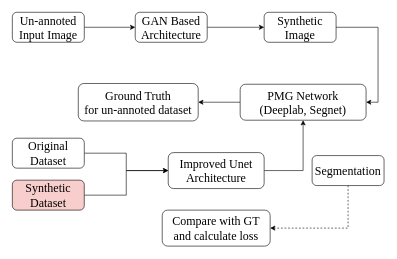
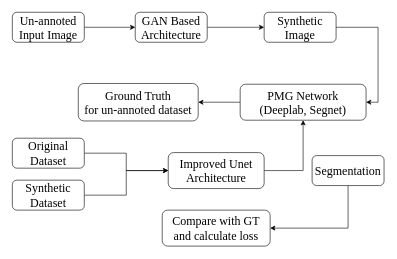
- <mxCell id="14" value="&lt;font style=&quot;font-size: 20px;&quot; face=&quot;Times New Roman&quot;&gt;Synthetic&lt;br&gt;Dataset&lt;br&gt;&lt;/font&gt;" style="rounded=1;whiteSpace=wrap;html=1;fillColor=#f8cecc;" parent="1" vertex="1"><mxGeometry x="20" y="300" width="120" height="50" as="geometry" /></mxCell>
+ <mxCell id="14" value="&lt;font style=&quot;font-size: 20px;&quot; face=&quot;Times New Roman&quot;&gt;Synthetic&lt;br&gt;Dataset&lt;br&gt;&lt;/font&gt;" style="rounded=1;whiteSpace=wrap;html=1;" parent="1" vertex="1"><mxGeometry x="20" y="300" width="120" height="50" as="geometry" /></mxCell>
- <mxCell id="17" style="edgeStyle=orthogonalEdgeStyle;rounded=0;orthogonalLoop=1;jettySize=auto;html=1;exitX=0.5;exitY=1;exitDx=0;exitDy=0;entryX=1;entryY=0.5;entryDx=0;entryDy=0;dashed=1;" parent="1" source="18" target="19" edge="1"><mxGeometry relative="1" as="geometry" /></mxCell>
+ <mxCell id="17" style="edgeStyle=orthogonalEdgeStyle;rounded=0;orthogonalLoop=1;jettySize=auto;html=1;exitX=0.5;exitY=1;exitDx=0;exitDy=0;entryX=1;entryY=0.5;entryDx=0;entryDy=0;" parent="1" source="18" target="19" edge="1"><mxGeometry relative="1" as="geometry" /></mxCell>
